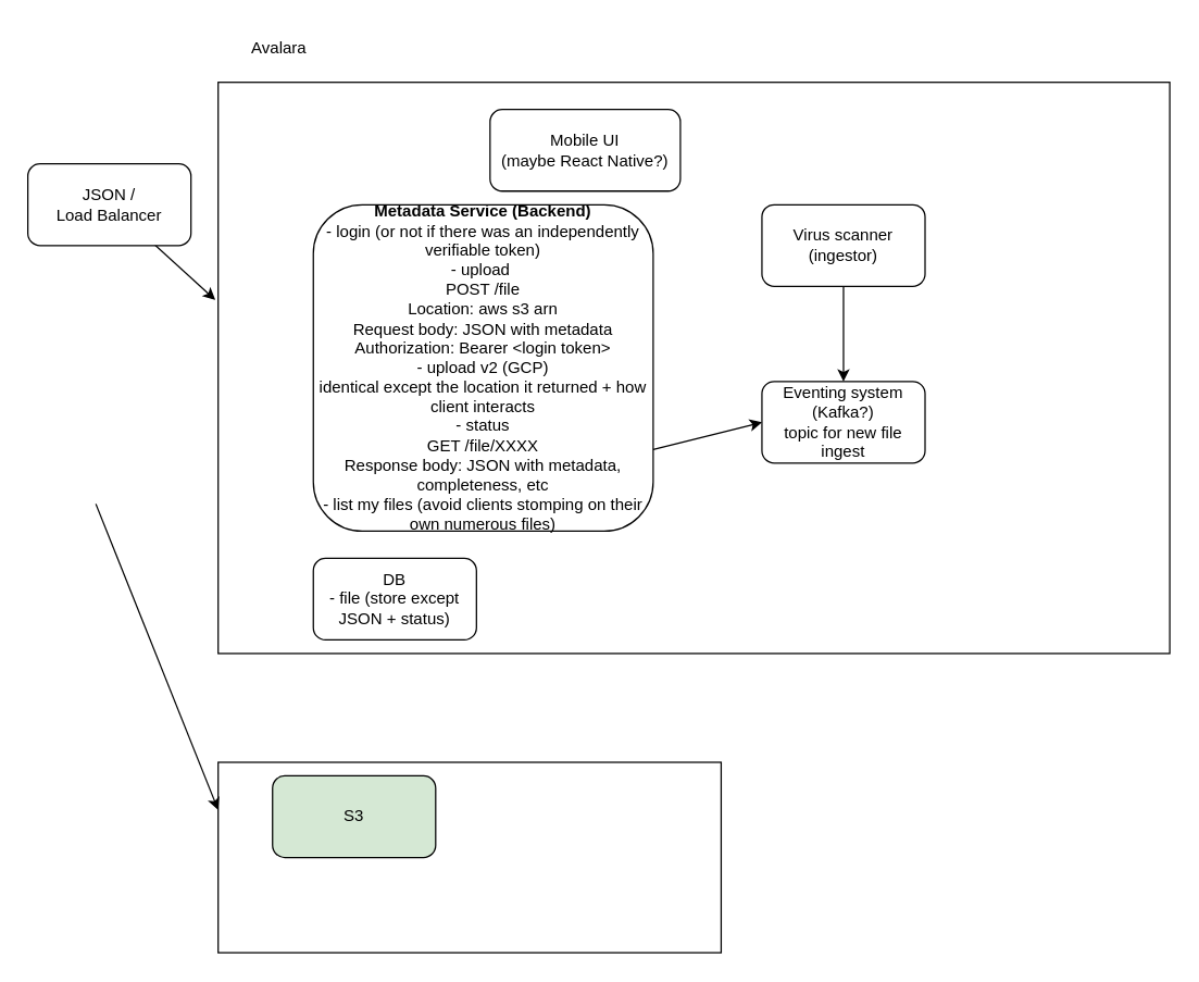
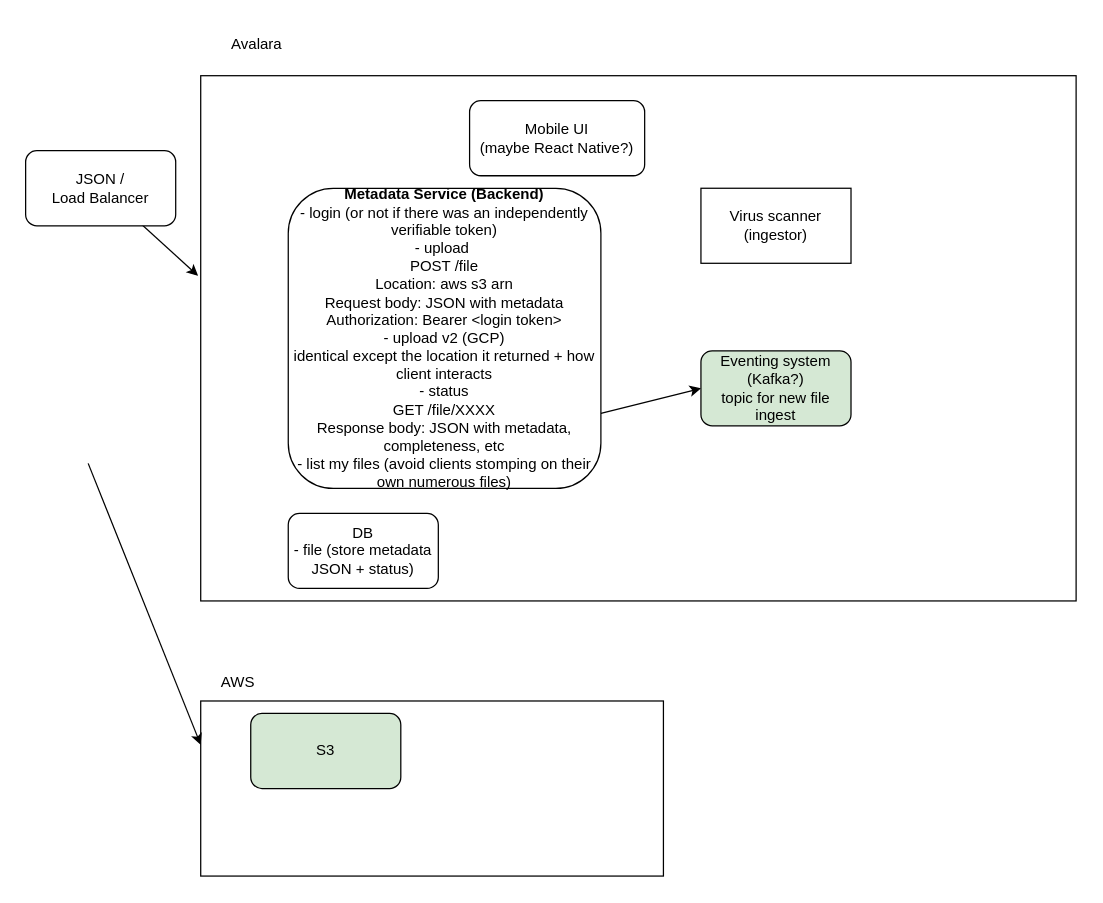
- <mxCell id="9" value="Mobile UI&lt;br&gt;(maybe React Native?)" style="rounded=1;whiteSpace=wrap;html=1;" vertex="1" parent="1"><mxGeometry x="360" y="80" width="140" height="60" as="geometry" /></mxCell>
+ <mxCell id="9" value="Mobile UI&lt;br&gt;(maybe React Native?)" style="rounded=1;whiteSpace=wrap;html=1;" vertex="1" parent="1"><mxGeometry x="375" y="80" width="140" height="60" as="geometry" /></mxCell>
- <mxCell id="13" value="Virus scanner (ingestor)" style="rounded=1;whiteSpace=wrap;html=1;" vertex="1" parent="1"><mxGeometry x="560" y="150" width="120" height="60" as="geometry" /></mxCell>
+ <mxCell id="13" value="Virus scanner (ingestor)" style="whiteSpace=wrap;html=1;rounded=0;" vertex="1" parent="1"><mxGeometry x="560" y="150" width="120" height="60" as="geometry" /></mxCell>
- <mxCell id="14" value="" style="endArrow=classic;html=1;rounded=0;entryX=0.5;entryY=0;entryDx=0;entryDy=0;exitX=0.5;exitY=1;exitDx=0;exitDy=0;" edge="1" parent="1" source="13" target="12"><mxGeometry width="50" height="50" relative="1" as="geometry"><mxPoint x="410" y="360" as="sourcePoint" /><mxPoint x="460" y="310" as="targetPoint" /></mxGeometry></mxCell>
- <mxCell id="12" value="Eventing system (Kafka?)&lt;br&gt;topic for new file ingest" style="rounded=1;whiteSpace=wrap;html=1;" vertex="1" parent="1"><mxGeometry x="560" y="280" width="120" height="60" as="geometry" /></mxCell>
+ <mxCell id="12" value="Eventing system (Kafka?)&lt;br&gt;topic for new file ingest" style="rounded=1;whiteSpace=wrap;html=1;fillColor=#d5e8d4;" vertex="1" parent="1"><mxGeometry x="560" y="280" width="120" height="60" as="geometry" /></mxCell>
- <mxCell id="10" value="DB&lt;br&gt;- file (store except JSON + status)" style="rounded=1;whiteSpace=wrap;html=1;" vertex="1" parent="1"><mxGeometry x="230" y="410" width="120" height="60" as="geometry" /></mxCell>
+ <mxCell id="10" value="DB&lt;br&gt;- file (store metadata JSON + status)" style="rounded=1;whiteSpace=wrap;html=1;" vertex="1" parent="1"><mxGeometry x="230" y="410" width="120" height="60" as="geometry" /></mxCell>
+ <mxCell id="6" value="AWS" style="text;html=1;strokeColor=none;fillColor=none;align=center;verticalAlign=middle;whiteSpace=wrap;rounded=0;" vertex="1" parent="1"><mxGeometry x="160" y="530" width="60" height="30" as="geometry" /></mxCell>
